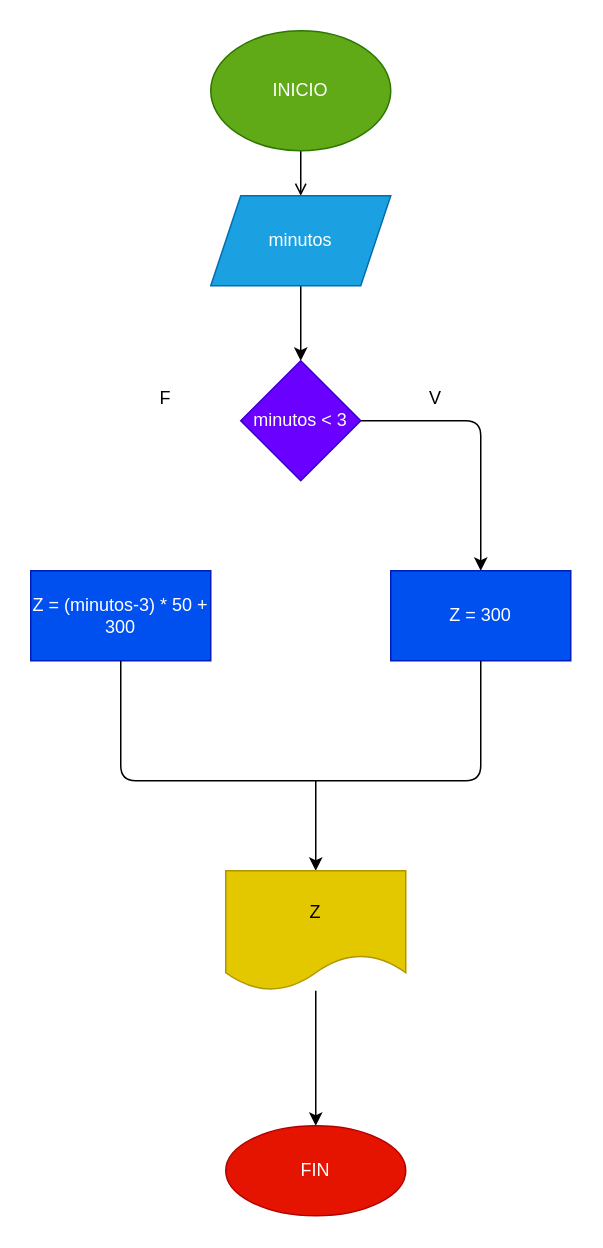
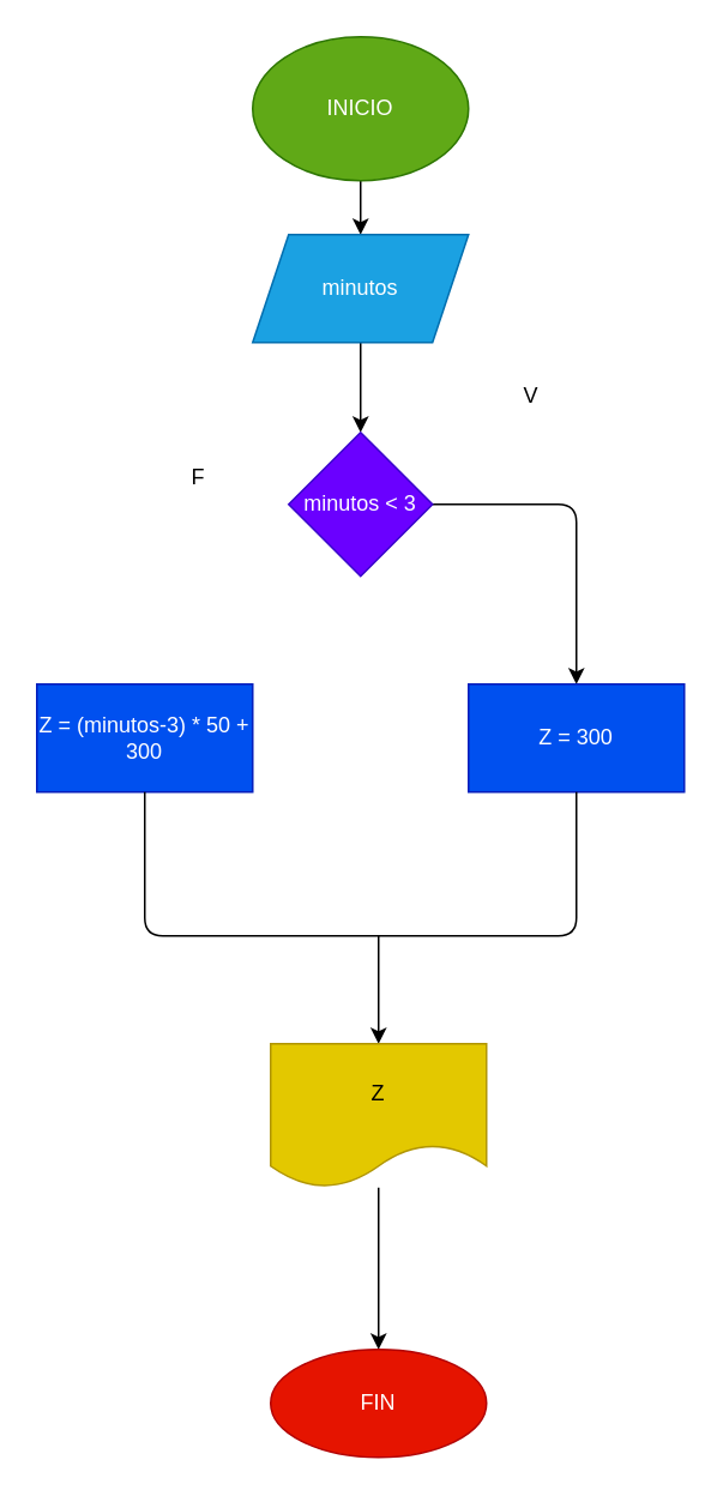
- <mxCell id="2" value="" style="edgeStyle=none;html=1;endArrow=open;" parent="1" source="3" target="5" edge="1"><mxGeometry relative="1" as="geometry" /></mxCell>
+ <mxCell id="2" value="" style="edgeStyle=none;html=1;" parent="1" source="3" target="5" edge="1"><mxGeometry relative="1" as="geometry" /></mxCell>
- <mxCell id="16" value="V" style="text;html=1;strokeColor=none;fillColor=none;align=center;verticalAlign=middle;whiteSpace=wrap;rounded=0;" parent="1" vertex="1"><mxGeometry x="260" y="250" width="60" height="30" as="geometry" /></mxCell>
+ <mxCell id="16" value="V" style="text;html=1;strokeColor=none;fillColor=none;align=center;verticalAlign=middle;whiteSpace=wrap;rounded=0;" parent="1" vertex="1"><mxGeometry x="265" y="205" width="60" height="30" as="geometry" /></mxCell>
